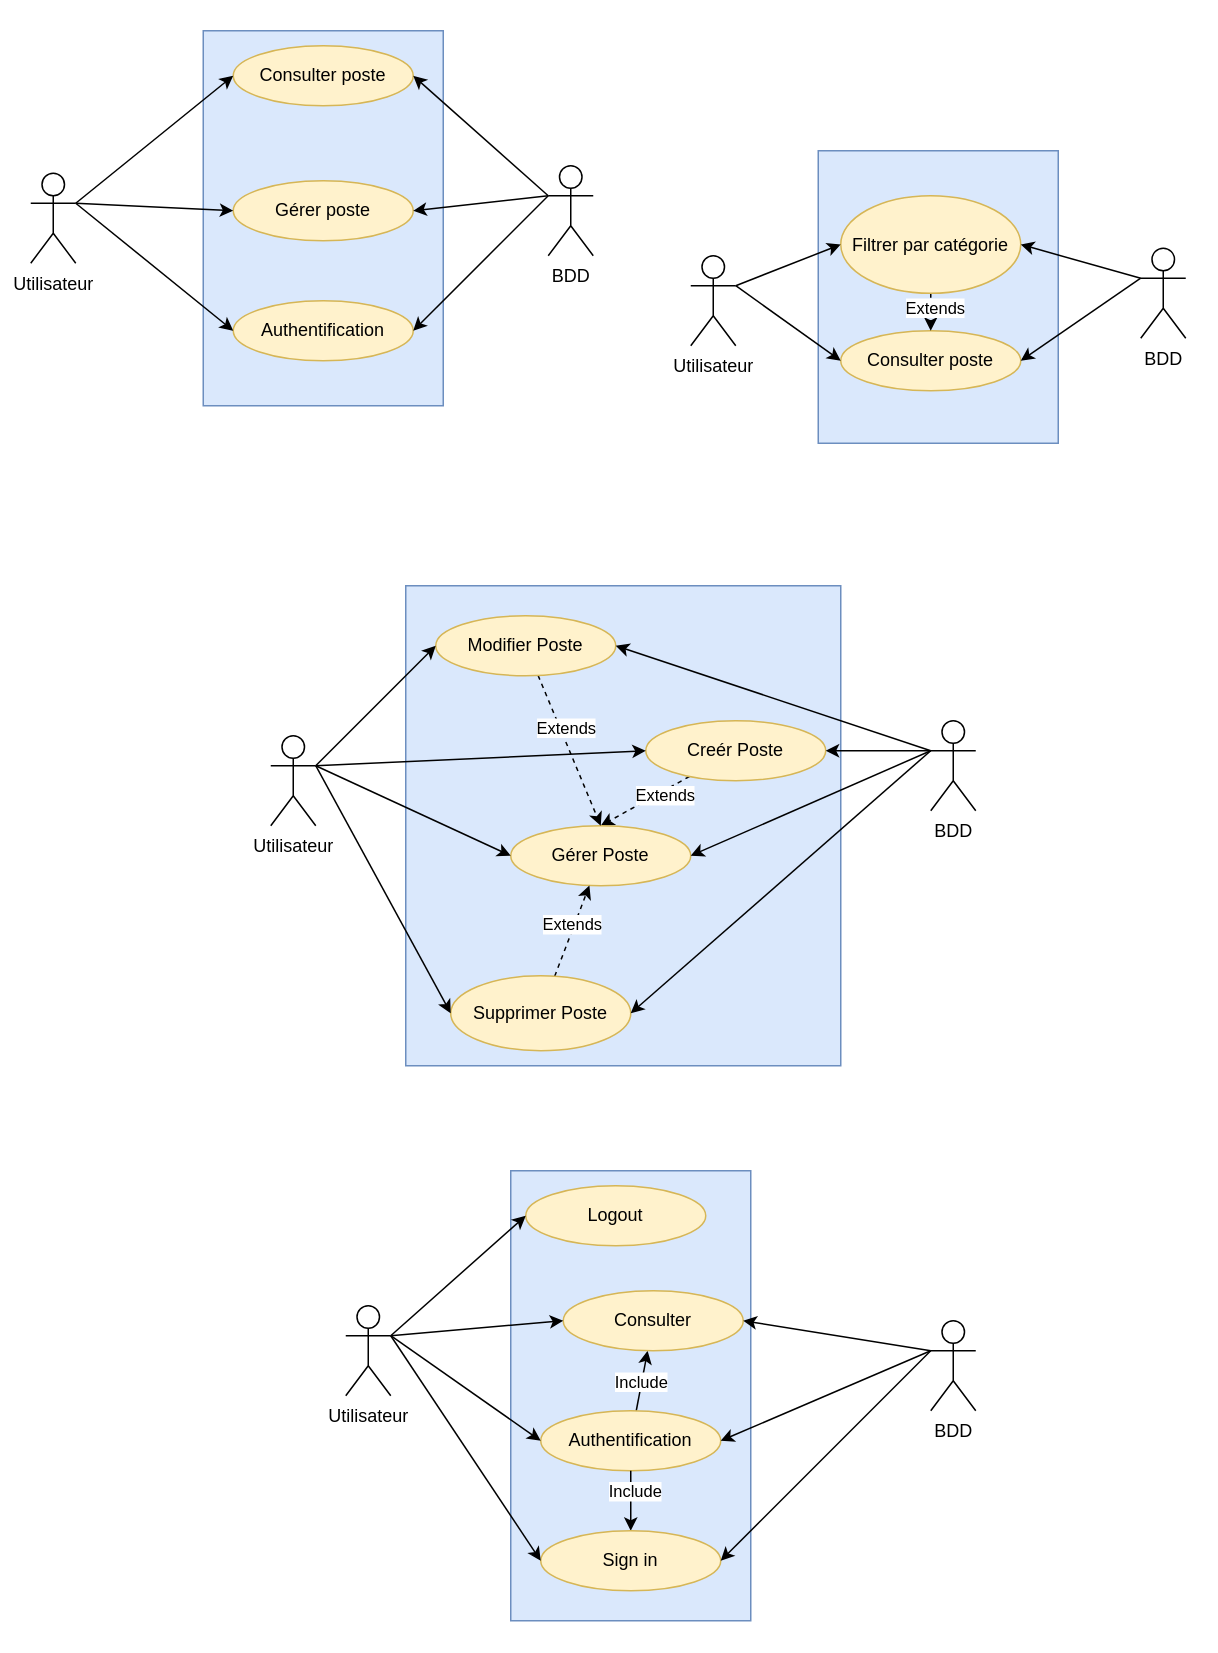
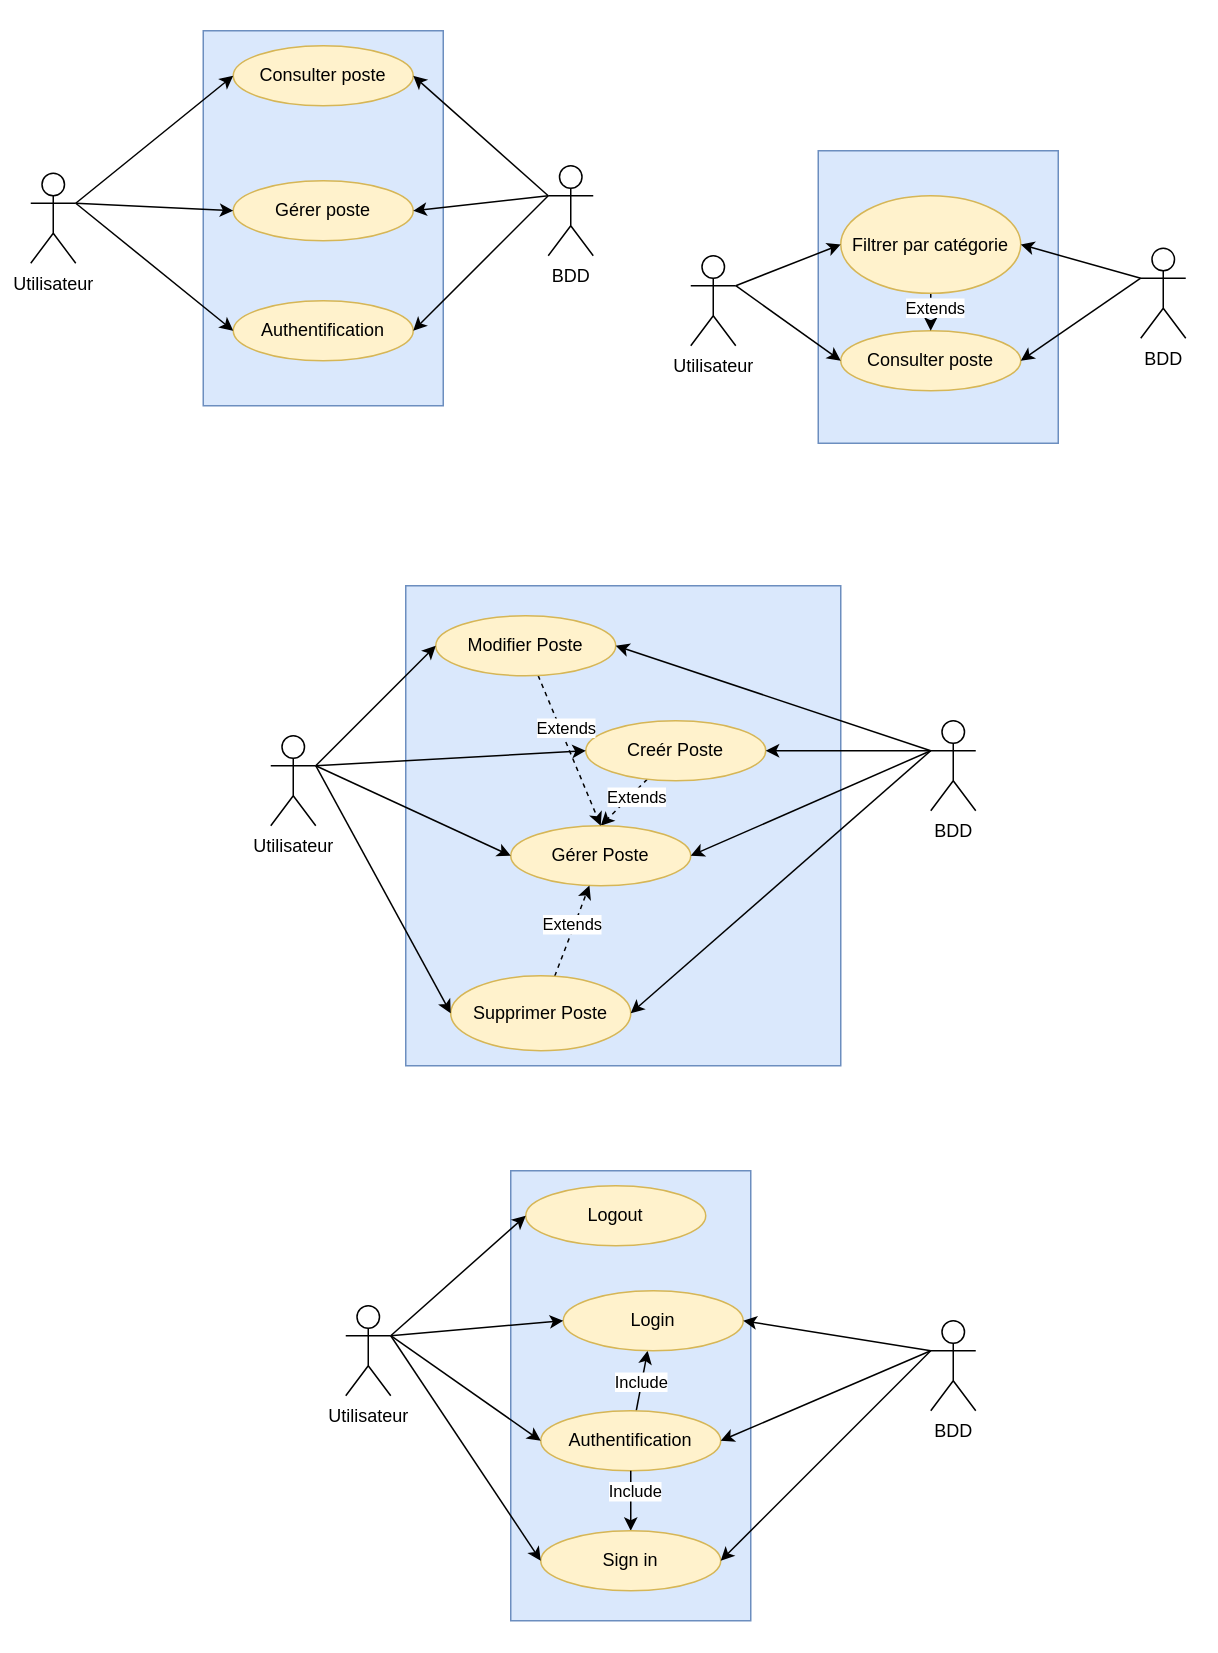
- <mxCell id="30" value="Creér Poste" style="ellipse;whiteSpace=wrap;html=1;fillColor=#fff2cc;strokeColor=#d6b656;" vertex="1" parent="1"><mxGeometry x="430" y="480" width="120" height="40" as="geometry" /></mxCell>
+ <mxCell id="30" value="Creér Poste" style="ellipse;whiteSpace=wrap;html=1;fillColor=#fff2cc;strokeColor=#d6b656;" vertex="1" parent="1"><mxGeometry x="390" y="480" width="120" height="40" as="geometry" /></mxCell>
- <mxCell id="17" value="Consulter" style="ellipse;whiteSpace=wrap;html=1;fillColor=#fff2cc;strokeColor=#d6b656;" vertex="1" parent="1"><mxGeometry x="375" y="860" width="120" height="40" as="geometry" /></mxCell>
+ <mxCell id="17" value="Login" style="ellipse;whiteSpace=wrap;html=1;fillColor=#fff2cc;strokeColor=#d6b656;" vertex="1" parent="1"><mxGeometry x="375" y="860" width="120" height="40" as="geometry" /></mxCell>
